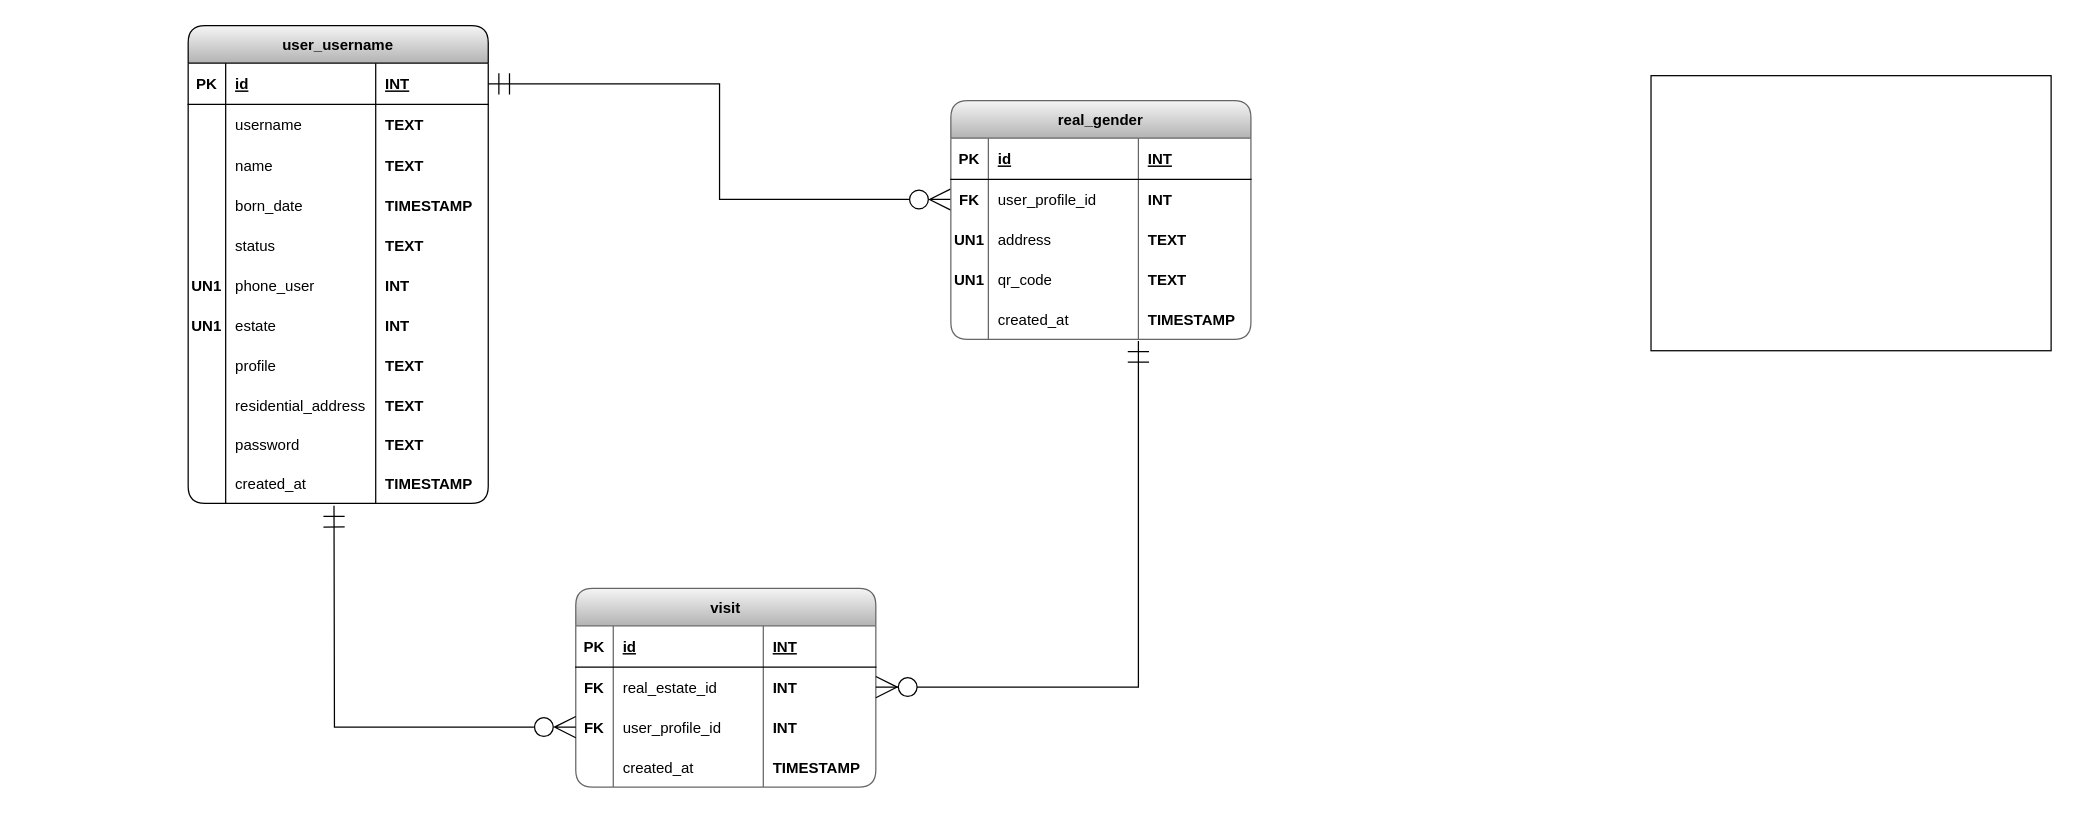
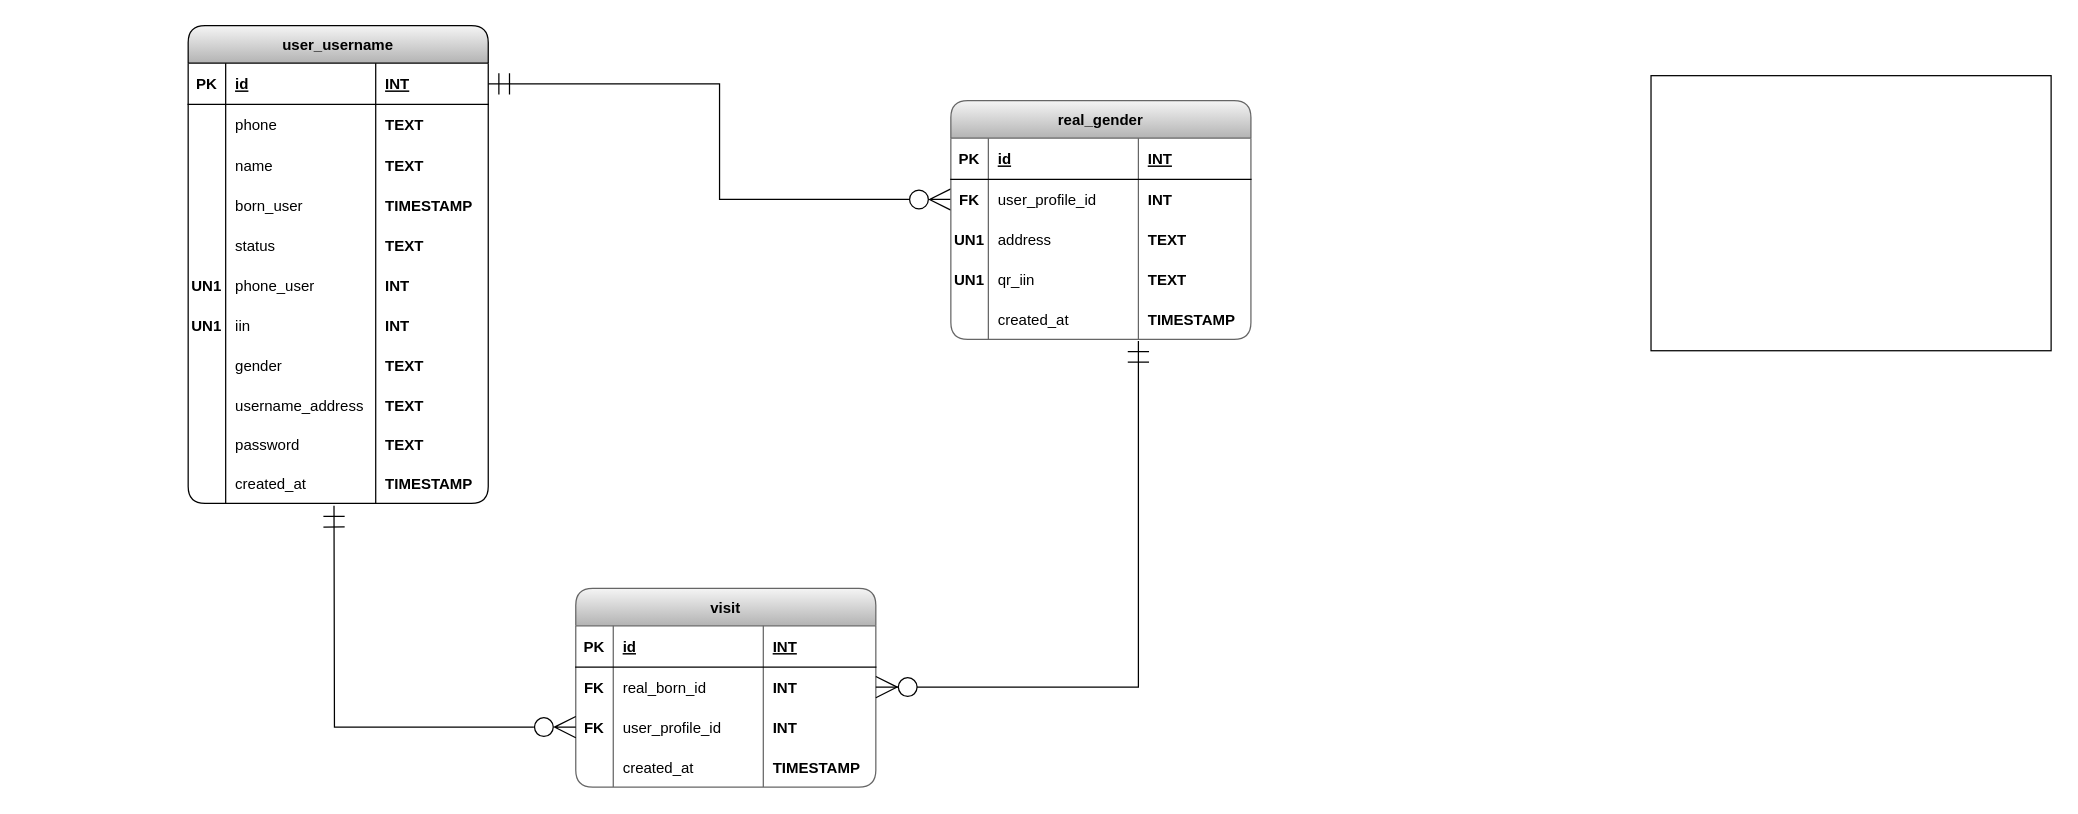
- <mxCell id="9" value="username" style="shape=partialRectangle;connectable=0;fillColor=none;top=0;left=0;bottom=0;right=0;align=left;spacingLeft=6;overflow=hidden;" parent="7" vertex="1"><mxGeometry x="30" width="120" height="32" as="geometry"><mxRectangle width="120" height="32" as="alternateBounds" /></mxGeometry></mxCell>
+ <mxCell id="9" value="phone" style="shape=partialRectangle;connectable=0;fillColor=none;top=0;left=0;bottom=0;right=0;align=left;spacingLeft=6;overflow=hidden;" parent="7" vertex="1"><mxGeometry x="30" width="120" height="32" as="geometry"><mxRectangle width="120" height="32" as="alternateBounds" /></mxGeometry></mxCell>
- <mxCell id="17" value="born_date" style="shape=partialRectangle;connectable=0;fillColor=none;top=0;left=0;bottom=0;right=0;align=left;spacingLeft=6;overflow=hidden;" parent="15" vertex="1"><mxGeometry x="30" width="120" height="32" as="geometry"><mxRectangle width="120" height="32" as="alternateBounds" /></mxGeometry></mxCell>
+ <mxCell id="17" value="born_user" style="shape=partialRectangle;connectable=0;fillColor=none;top=0;left=0;bottom=0;right=0;align=left;spacingLeft=6;overflow=hidden;" parent="15" vertex="1"><mxGeometry x="30" width="120" height="32" as="geometry"><mxRectangle width="120" height="32" as="alternateBounds" /></mxGeometry></mxCell>
- <mxCell id="63" value="qr_code" style="shape=partialRectangle;connectable=0;fillColor=none;top=0;left=0;bottom=0;right=0;align=left;spacingLeft=6;overflow=hidden;" parent="61" vertex="1"><mxGeometry x="30" width="120" height="32" as="geometry"><mxRectangle width="120" height="32" as="alternateBounds" /></mxGeometry></mxCell>
+ <mxCell id="63" value="qr_iin" style="shape=partialRectangle;connectable=0;fillColor=none;top=0;left=0;bottom=0;right=0;align=left;spacingLeft=6;overflow=hidden;" parent="61" vertex="1"><mxGeometry x="30" width="120" height="32" as="geometry"><mxRectangle width="120" height="32" as="alternateBounds" /></mxGeometry></mxCell>
- <mxCell id="29" value="estate" style="shape=partialRectangle;connectable=0;fillColor=none;top=0;left=0;bottom=0;right=0;align=left;spacingLeft=6;overflow=hidden;" parent="27" vertex="1"><mxGeometry x="30" width="120" height="32" as="geometry"><mxRectangle width="120" height="32" as="alternateBounds" /></mxGeometry></mxCell>
+ <mxCell id="29" value="iin" style="shape=partialRectangle;connectable=0;fillColor=none;top=0;left=0;bottom=0;right=0;align=left;spacingLeft=6;overflow=hidden;" parent="27" vertex="1"><mxGeometry x="30" width="120" height="32" as="geometry"><mxRectangle width="120" height="32" as="alternateBounds" /></mxGeometry></mxCell>
- <mxCell id="33" value="profile" style="shape=partialRectangle;connectable=0;fillColor=none;top=0;left=0;bottom=0;right=0;align=left;spacingLeft=6;overflow=hidden;" parent="31" vertex="1"><mxGeometry x="30" width="120" height="32" as="geometry"><mxRectangle width="120" height="32" as="alternateBounds" /></mxGeometry></mxCell>
+ <mxCell id="33" value="gender" style="shape=partialRectangle;connectable=0;fillColor=none;top=0;left=0;bottom=0;right=0;align=left;spacingLeft=6;overflow=hidden;" parent="31" vertex="1"><mxGeometry x="30" width="120" height="32" as="geometry"><mxRectangle width="120" height="32" as="alternateBounds" /></mxGeometry></mxCell>
- <mxCell id="37" value="residential_address" style="shape=partialRectangle;connectable=0;fillColor=none;top=0;left=0;bottom=0;right=0;align=left;spacingLeft=6;overflow=hidden;" parent="35" vertex="1"><mxGeometry x="30" width="120" height="32" as="geometry"><mxRectangle width="120" height="32" as="alternateBounds" /></mxGeometry></mxCell>
+ <mxCell id="37" value="username_address" style="shape=partialRectangle;connectable=0;fillColor=none;top=0;left=0;bottom=0;right=0;align=left;spacingLeft=6;overflow=hidden;" parent="35" vertex="1"><mxGeometry x="30" width="120" height="32" as="geometry"><mxRectangle width="120" height="32" as="alternateBounds" /></mxGeometry></mxCell>
- <mxCell id="76" value="real_estate_id" style="shape=partialRectangle;connectable=0;fillColor=none;top=0;left=0;bottom=0;right=0;align=left;spacingLeft=6;overflow=hidden;" parent="74" vertex="1"><mxGeometry x="30" width="120" height="32" as="geometry"><mxRectangle width="120" height="32" as="alternateBounds" /></mxGeometry></mxCell>
+ <mxCell id="76" value="real_born_id" style="shape=partialRectangle;connectable=0;fillColor=none;top=0;left=0;bottom=0;right=0;align=left;spacingLeft=6;overflow=hidden;" parent="74" vertex="1"><mxGeometry x="30" width="120" height="32" as="geometry"><mxRectangle width="120" height="32" as="alternateBounds" /></mxGeometry></mxCell>
